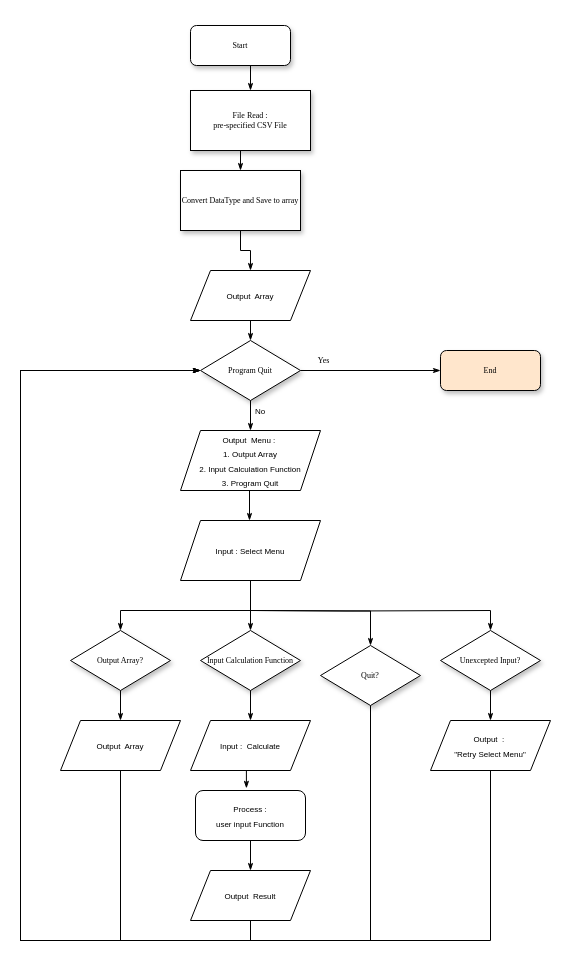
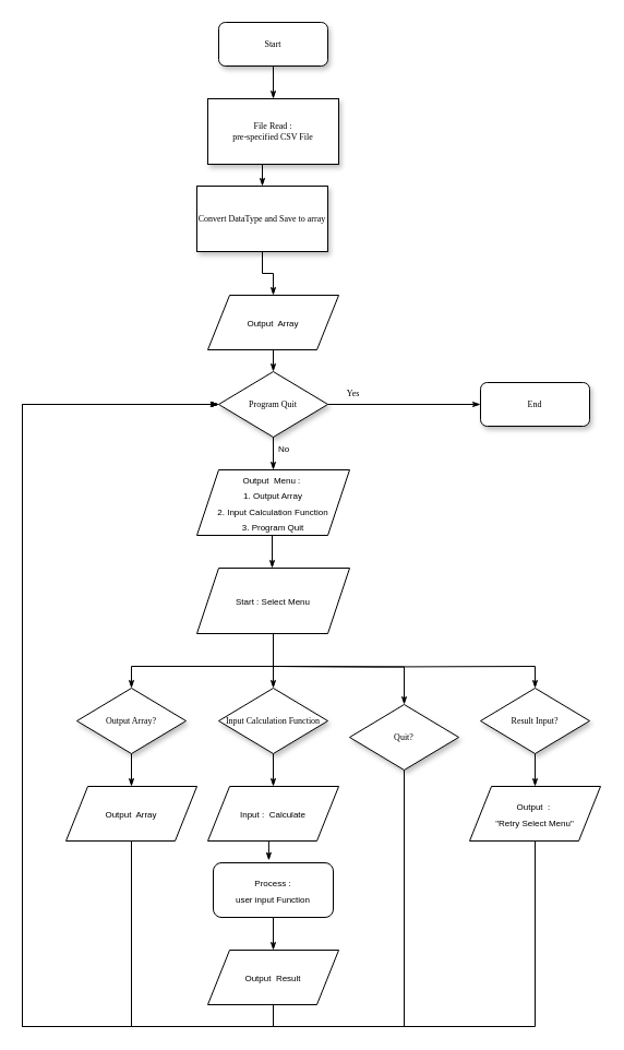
- <mxCell id="2" value="Start" style="rounded=1;whiteSpace=wrap;html=1;shadow=1;labelBackgroundColor=none;strokeWidth=1;fontFamily=Verdana;fontSize=8;align=center;" parent="1" vertex="1"><mxGeometry x="190" y="25" width="100" height="40" as="geometry" /></mxCell>
+ <mxCell id="2" value="Start" style="rounded=1;whiteSpace=wrap;html=1;shadow=1;labelBackgroundColor=none;strokeWidth=1;fontFamily=Verdana;fontSize=8;align=center;" parent="1" vertex="1"><mxGeometry x="200" y="20" width="100" height="40" as="geometry" /></mxCell>
- <mxCell id="3" value="End" style="rounded=1;whiteSpace=wrap;html=1;shadow=1;labelBackgroundColor=none;strokeWidth=1;fontFamily=Verdana;fontSize=8;align=center;fillColor=#ffe6cc;" parent="1" vertex="1"><mxGeometry x="440" y="350" width="100" height="40" as="geometry" /></mxCell>
+ <mxCell id="3" value="End" style="rounded=1;whiteSpace=wrap;html=1;shadow=1;labelBackgroundColor=none;strokeWidth=1;fontFamily=Verdana;fontSize=8;align=center;" parent="1" vertex="1"><mxGeometry x="440" y="350" width="100" height="40" as="geometry" /></mxCell>
- <mxCell id="36" value="&lt;font style=&quot;font-size: 8px&quot;&gt;Input : Select Menu&lt;br&gt;&lt;/font&gt;" style="shape=parallelogram;perimeter=parallelogramPerimeter;whiteSpace=wrap;html=1;fixedSize=1;hachureGap=4;pointerEvents=0;" parent="1" vertex="1"><mxGeometry x="180" y="520" width="140" height="60" as="geometry" /></mxCell>
+ <mxCell id="36" value="&lt;font style=&quot;font-size: 8px&quot;&gt;Start : Select Menu&lt;br&gt;&lt;/font&gt;" style="shape=parallelogram;perimeter=parallelogramPerimeter;whiteSpace=wrap;html=1;fixedSize=1;hachureGap=4;pointerEvents=0;" parent="1" vertex="1"><mxGeometry x="180" y="520" width="140" height="60" as="geometry" /></mxCell>
- <mxCell id="31" value="Unexcepted Input?" style="rhombus;whiteSpace=wrap;html=1;rounded=0;shadow=1;labelBackgroundColor=none;strokeWidth=1;fontFamily=Verdana;fontSize=8;align=center;" parent="1" vertex="1"><mxGeometry x="440" y="630" width="100" height="60" as="geometry" /></mxCell>
+ <mxCell id="31" value="Result Input?" style="rhombus;whiteSpace=wrap;html=1;rounded=0;shadow=1;labelBackgroundColor=none;strokeWidth=1;fontFamily=Verdana;fontSize=8;align=center;" parent="1" vertex="1"><mxGeometry x="440" y="630" width="100" height="60" as="geometry" /></mxCell>
